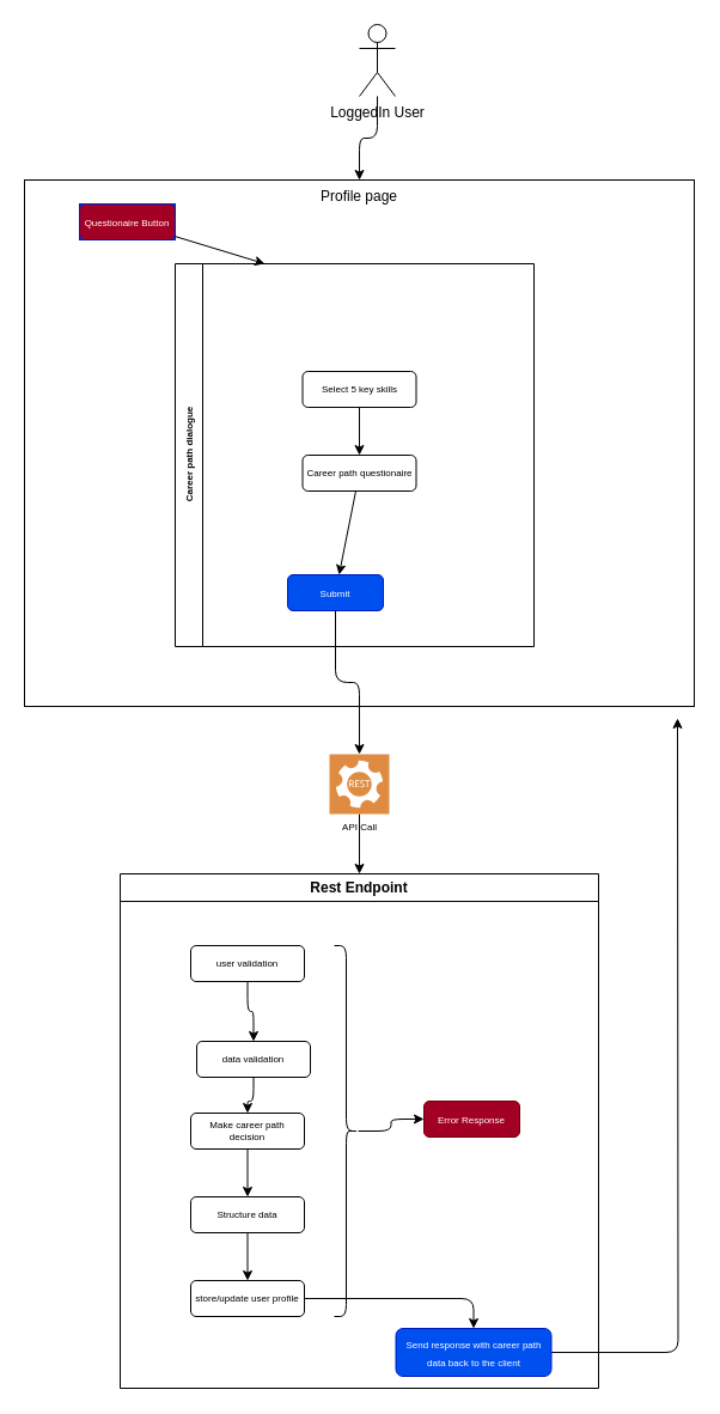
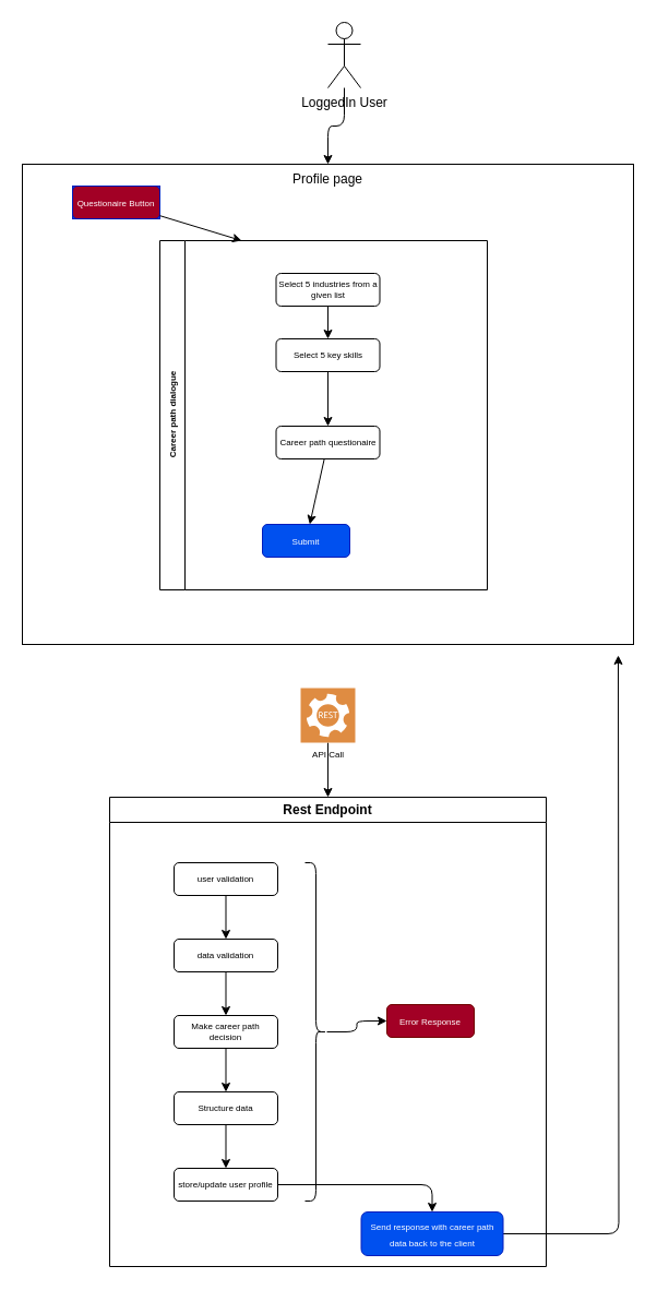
+ <mxCell id="25" value="Select 5 industries from a given list" style="rounded=1;whiteSpace=wrap;html=1;fontSize=8;fillColor=none;" parent="24" vertex="1"><mxGeometry x="106.5" y="30" width="95" height="30" as="geometry" /></mxCell>
+ <mxCell id="27" value="" style="edgeStyle=none;html=1;fontSize=8;entryX=0.5;entryY=0;entryDx=0;entryDy=0;" parent="24" source="25" target="31" edge="1"><mxGeometry relative="1" as="geometry" /></mxCell>
- <mxCell id="29" value="Career path questionaire" style="rounded=1;whiteSpace=wrap;html=1;fontSize=8;fillColor=none;" parent="24" vertex="1"><mxGeometry x="106.5" y="160" width="95" height="30" as="geometry" /></mxCell>
+ <mxCell id="29" value="Career path questionaire" style="rounded=1;whiteSpace=wrap;html=1;fontSize=8;fillColor=none;" parent="24" vertex="1"><mxGeometry x="106.5" y="170" width="95" height="30" as="geometry" /></mxCell>
- <mxCell id="38" value="" style="edgeStyle=orthogonalEdgeStyle;rounded=1;orthogonalLoop=1;jettySize=auto;html=1;" edge="1" parent="1" source="30" target="5"><mxGeometry relative="1" as="geometry" /></mxCell>
- <mxCell id="17" value="data validation&lt;br&gt;" style="rounded=1;whiteSpace=wrap;html=1;fontSize=8;fillColor=none;" vertex="1" parent="8"><mxGeometry x="5" y="80" width="95" height="30" as="geometry" /></mxCell>
+ <mxCell id="17" value="data validation&lt;br&gt;" style="rounded=1;whiteSpace=wrap;html=1;fontSize=8;fillColor=none;" vertex="1" parent="8"><mxGeometry y="70" width="95" height="30" as="geometry" /></mxCell>
